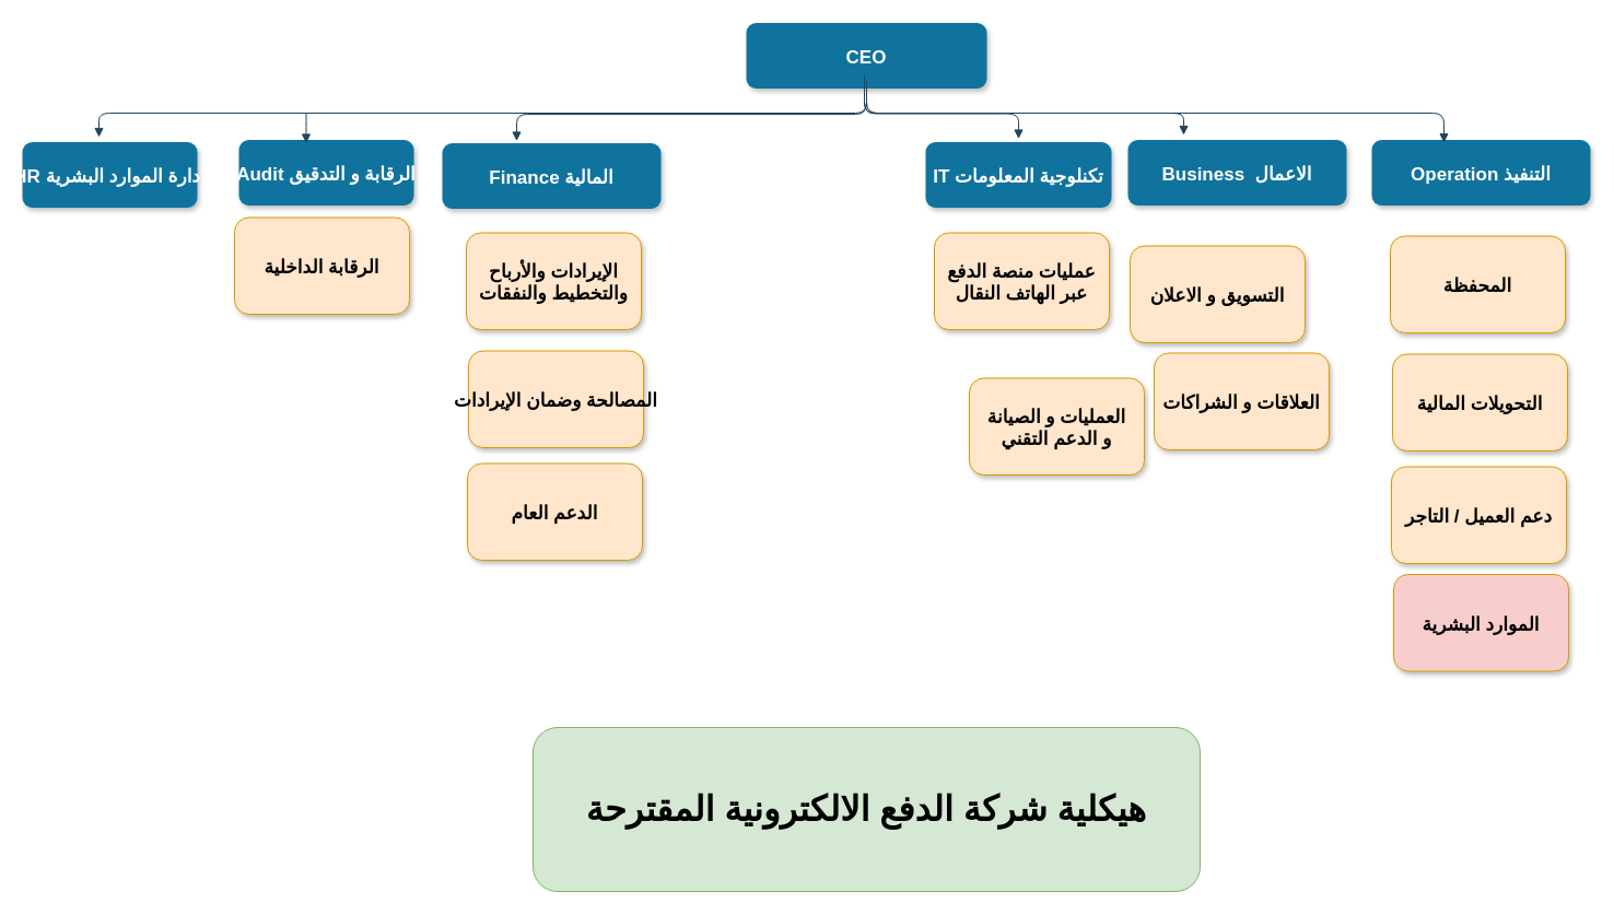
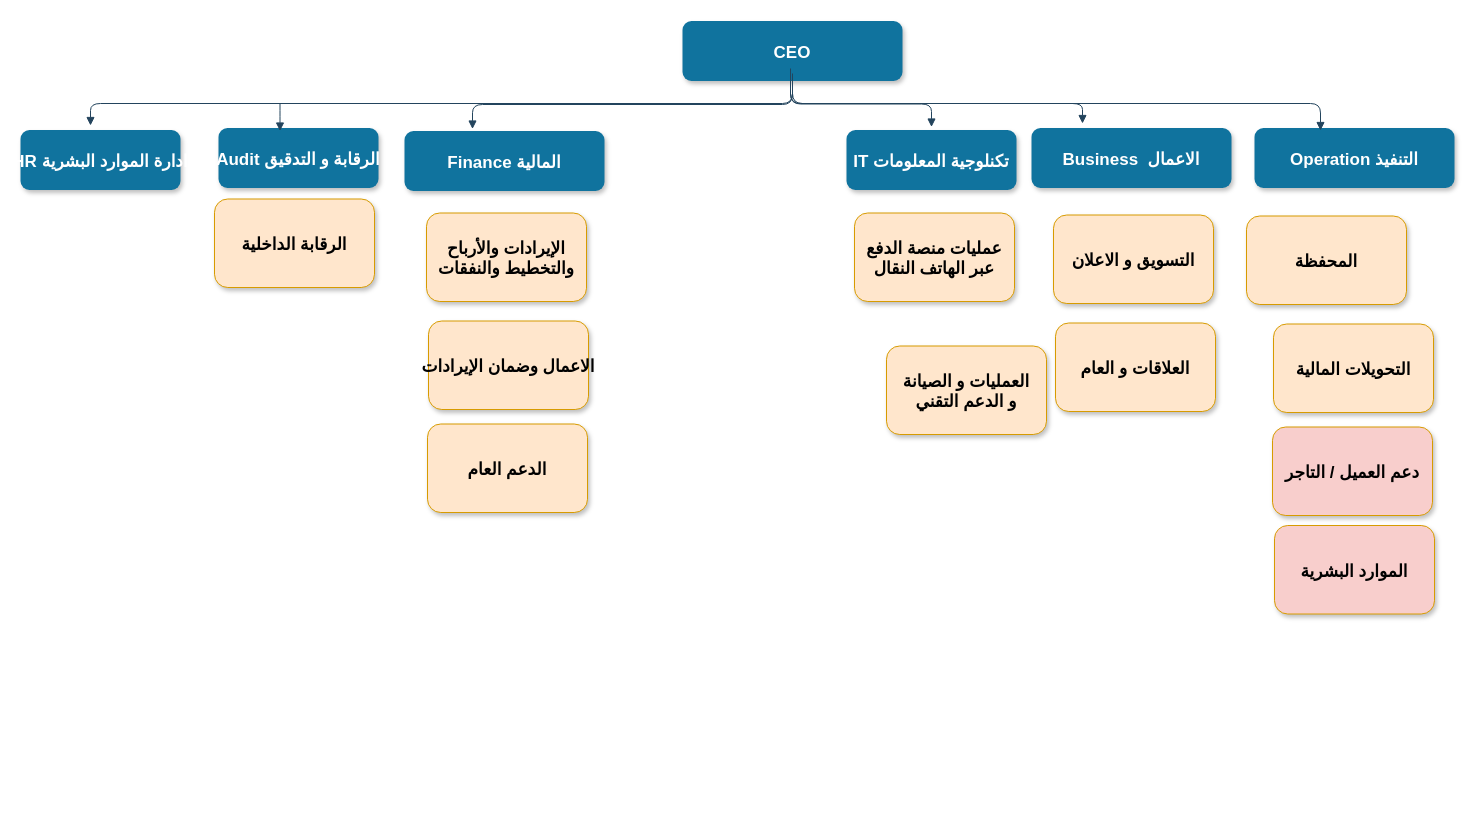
- <mxCell id="23" value="المحفظة" style="rounded=1;fillColor=#ffe6cc;strokeColor=#d79b00;shadow=1;fontStyle=1;fontSize=17;strokeWidth=1;" vertex="1" parent="1"><mxGeometry x="1271" y="215.5" width="160" height="88.5" as="geometry" /></mxCell>
+ <mxCell id="23" value="المحفظة" style="rounded=1;fillColor=#ffe6cc;strokeColor=#d79b00;shadow=1;fontStyle=1;fontSize=17;strokeWidth=1;" vertex="1" parent="1"><mxGeometry x="1246" y="215.5" width="160" height="88.5" as="geometry" /></mxCell>
- <mxCell id="21" value="التسويق و الاعلان" style="rounded=1;fillColor=#ffe6cc;strokeColor=#d79b00;shadow=1;fontStyle=1;fontSize=17;strokeWidth=1;" vertex="1" parent="1"><mxGeometry x="1033" y="224.5" width="160" height="88.5" as="geometry" /></mxCell>
+ <mxCell id="21" value="التسويق و الاعلان" style="rounded=1;fillColor=#ffe6cc;strokeColor=#d79b00;shadow=1;fontStyle=1;fontSize=17;strokeWidth=1;" vertex="1" parent="1"><mxGeometry x="1053" y="214.5" width="160" height="88.5" as="geometry" /></mxCell>
- <mxCell id="17" value="المصالحة وضمان الإيرادات" style="rounded=1;fillColor=#ffe6cc;strokeColor=#d79b00;shadow=1;fontStyle=1;fontSize=17;strokeWidth=1;" vertex="1" parent="1"><mxGeometry x="428" y="320.5" width="160" height="88.5" as="geometry" /></mxCell>
+ <mxCell id="17" value="الاعمال وضمان الإيرادات" style="rounded=1;fillColor=#ffe6cc;strokeColor=#d79b00;shadow=1;fontStyle=1;fontSize=17;strokeWidth=1;" vertex="1" parent="1"><mxGeometry x="428" y="320.5" width="160" height="88.5" as="geometry" /></mxCell>
- <mxCell id="22" value="العلاقات و الشراكات" style="rounded=1;fillColor=#ffe6cc;strokeColor=#d79b00;shadow=1;fontStyle=1;fontSize=17;strokeWidth=1;" vertex="1" parent="1"><mxGeometry x="1055" y="322.5" width="160" height="88.5" as="geometry" /></mxCell>
+ <mxCell id="22" value="العلاقات و العام" style="rounded=1;fillColor=#ffe6cc;strokeColor=#d79b00;shadow=1;fontStyle=1;fontSize=17;strokeWidth=1;" vertex="1" parent="1"><mxGeometry x="1055" y="322.5" width="160" height="88.5" as="geometry" /></mxCell>
- <mxCell id="25" value="دعم العميل / التاجر" style="rounded=1;fillColor=#ffe6cc;strokeColor=#d79b00;shadow=1;fontStyle=1;fontSize=17;strokeWidth=1;" vertex="1" parent="1"><mxGeometry x="1272" y="426.5" width="160" height="88.5" as="geometry" /></mxCell>
+ <mxCell id="25" value="دعم العميل / التاجر" style="rounded=1;fillColor=#f8cecc;strokeColor=#d79b00;shadow=1;fontStyle=1;fontSize=17;strokeWidth=1;" vertex="1" parent="1"><mxGeometry x="1272" y="426.5" width="160" height="88.5" as="geometry" /></mxCell>
- <mxCell id="27" value="هيكلية شركة الدفع الالكترونية المقترحة" style="rounded=1;whiteSpace=wrap;html=1;strokeWidth=1;fontStyle=1;fontSize=32;fillColor=#d5e8d4;strokeColor=#82b366;" vertex="1" parent="1"><mxGeometry x="487" y="665" width="610" height="150" as="geometry" /></mxCell>
